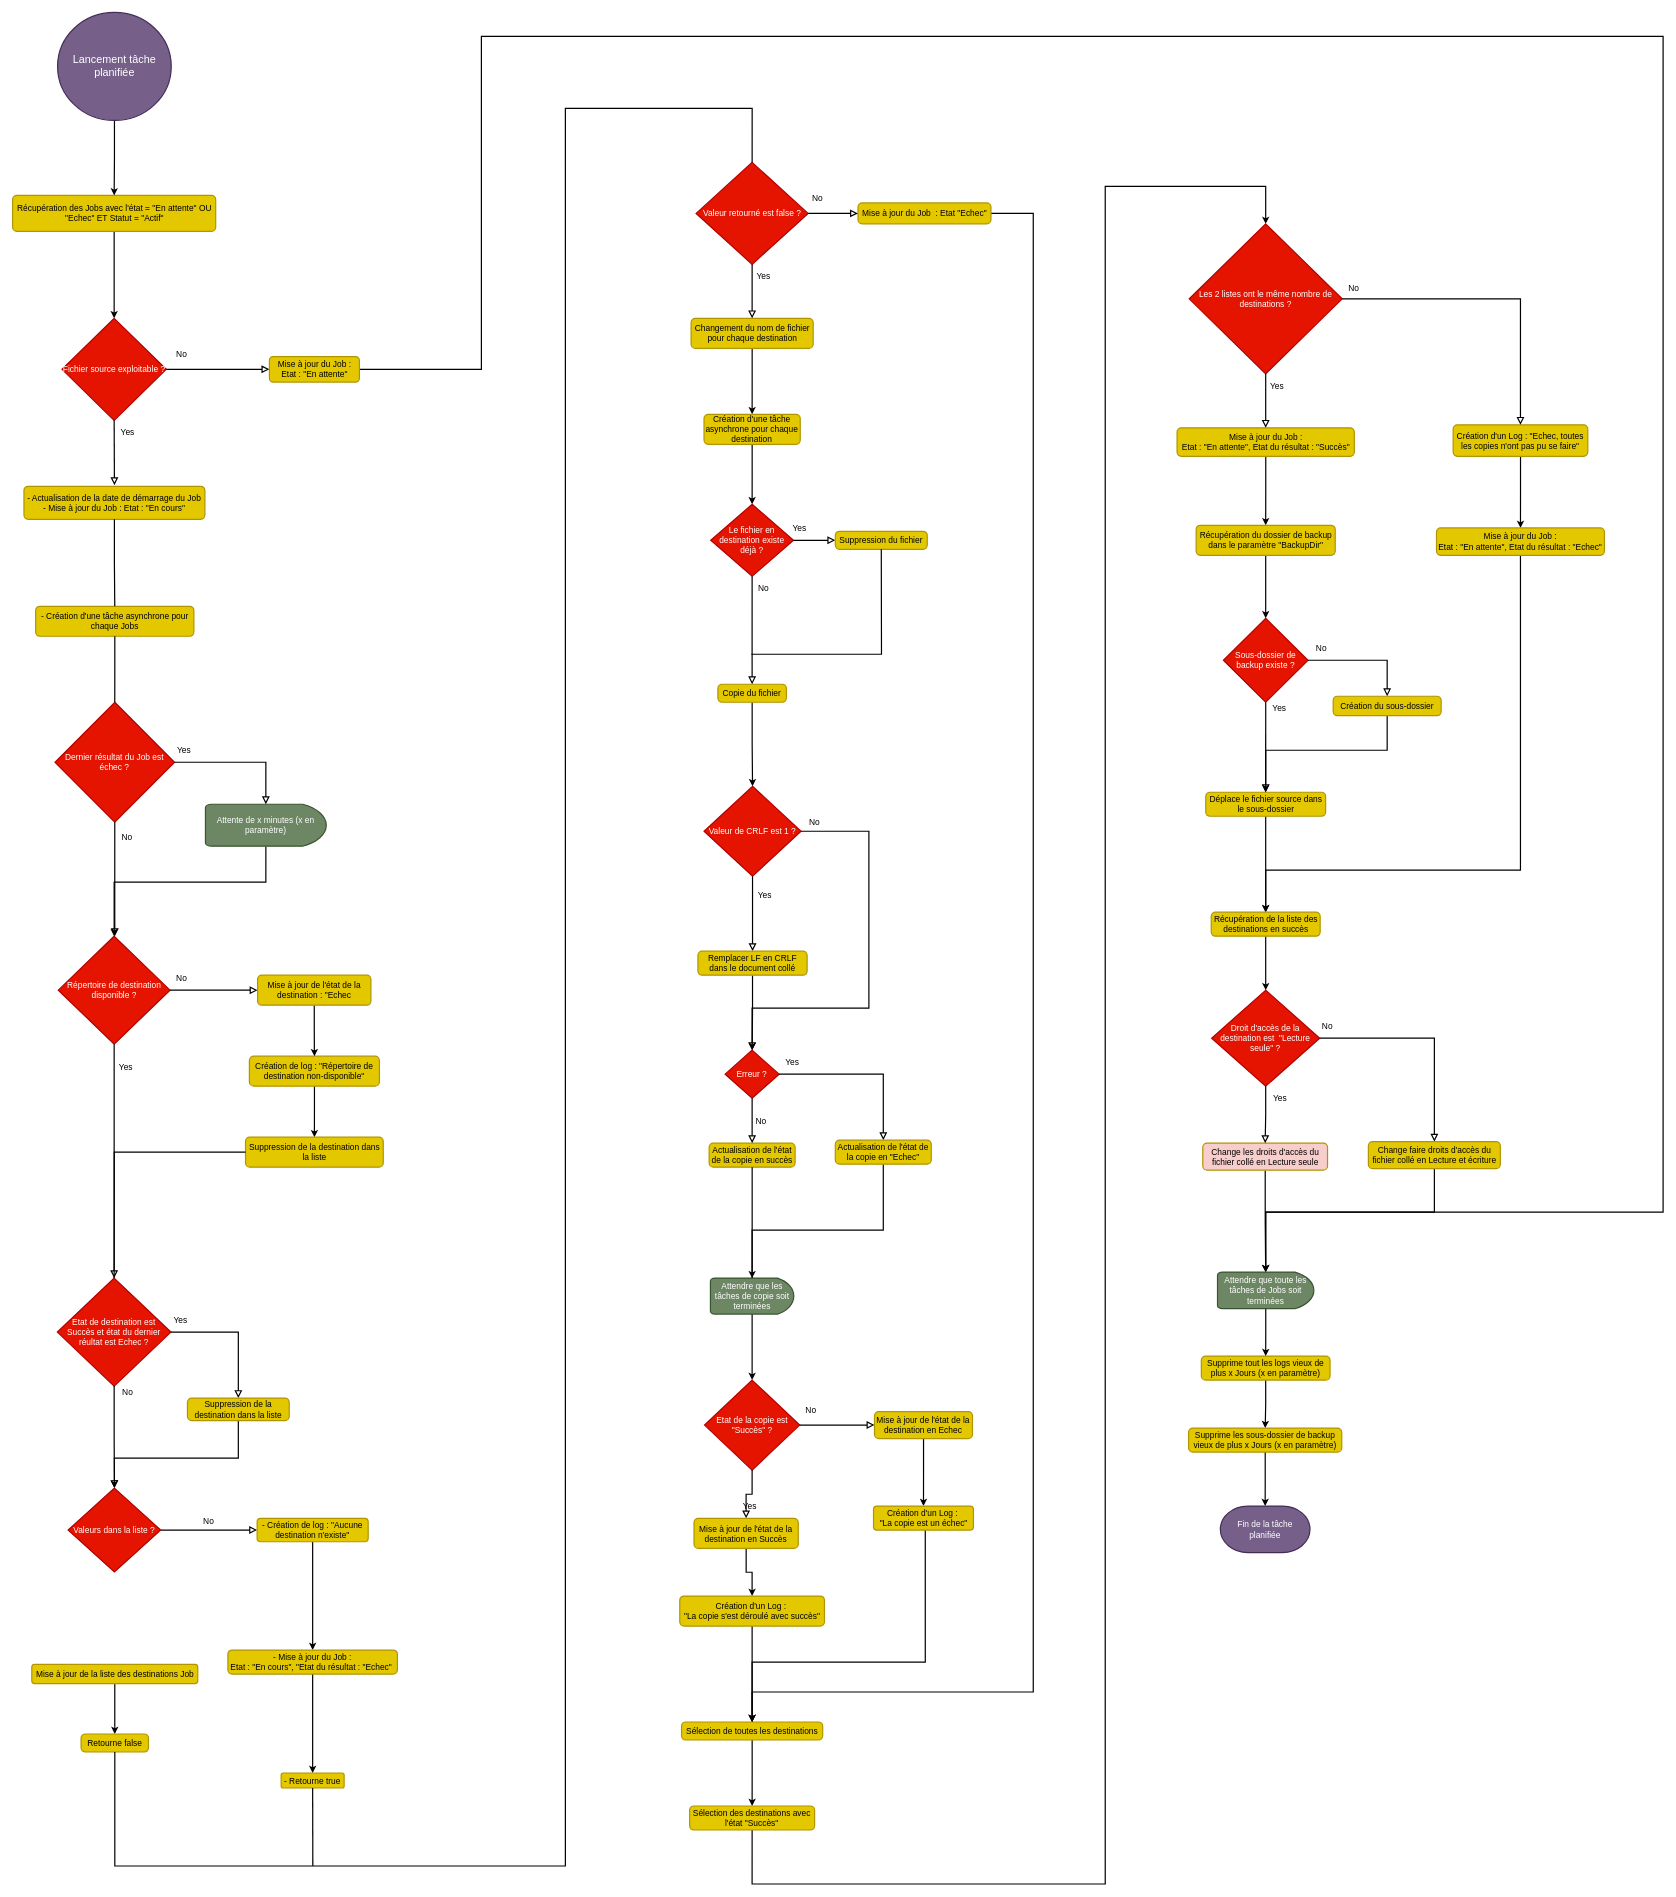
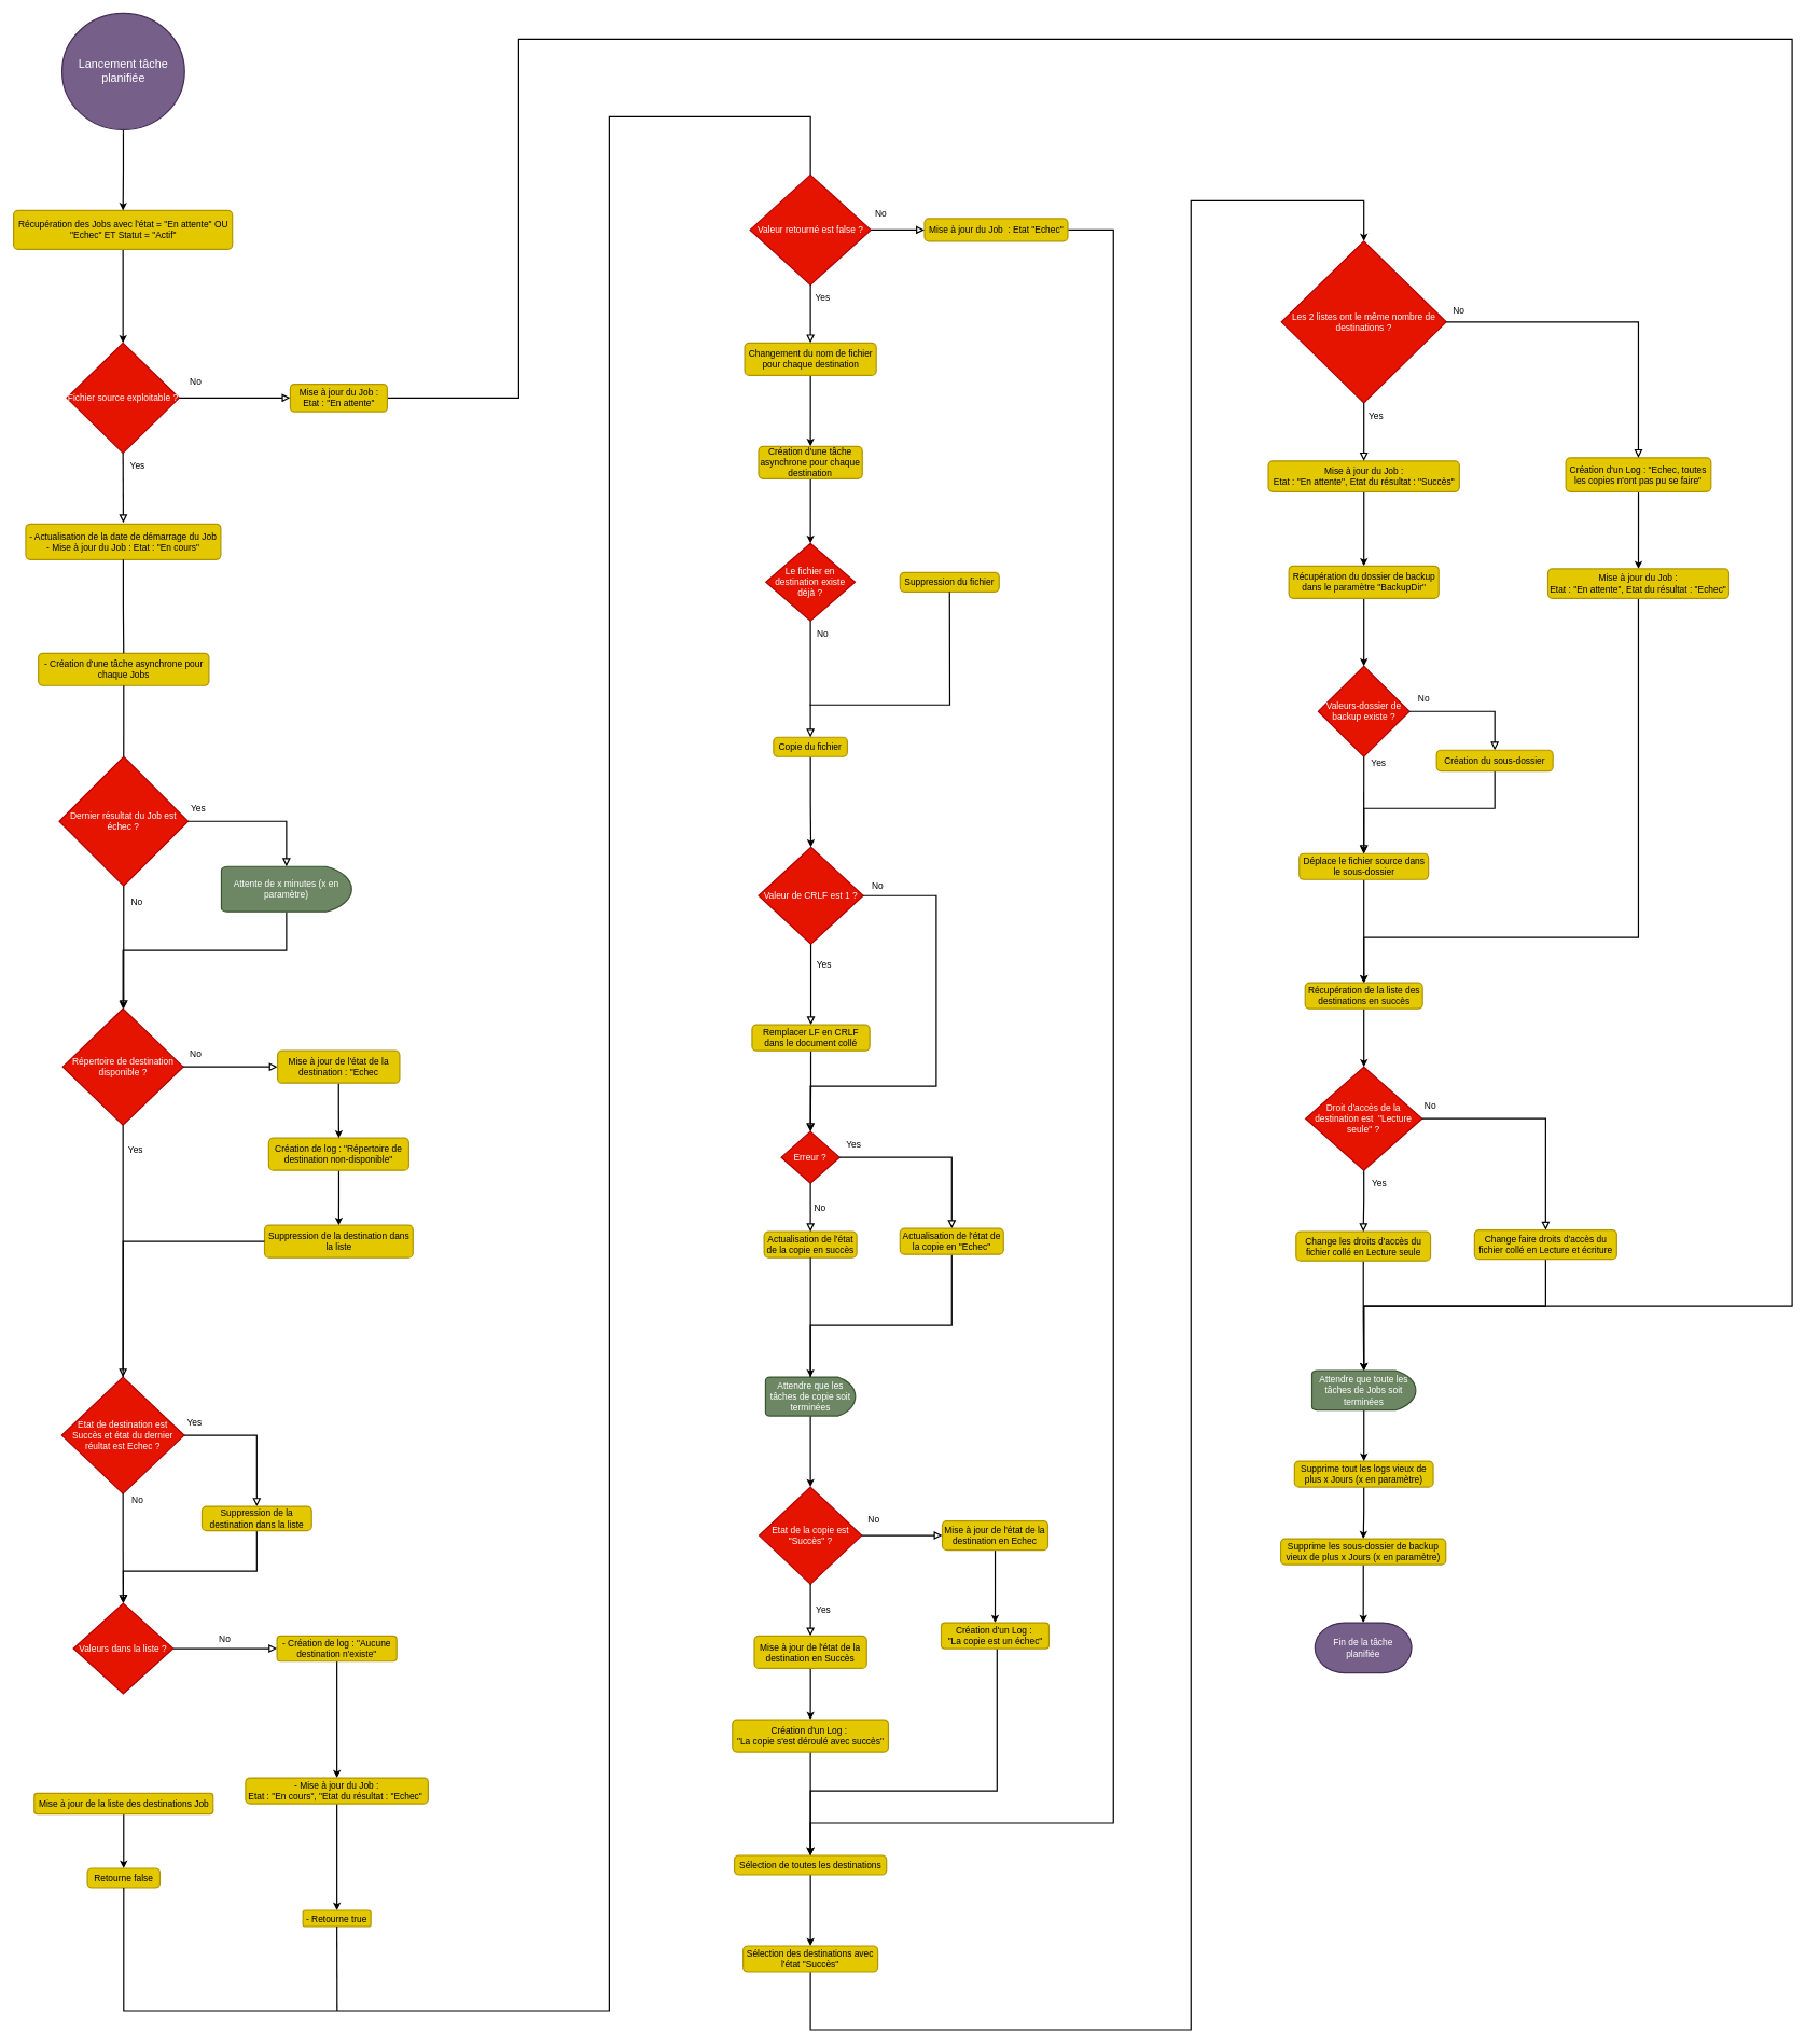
- <mxCell id="89" value="Yes" style="rounded=0;html=1;jettySize=auto;orthogonalLoop=1;fontSize=14;endArrow=block;endFill=0;endSize=8;strokeWidth=2;shadow=0;labelBackgroundColor=none;edgeStyle=orthogonalEdgeStyle;exitX=1;exitY=0.5;exitDx=0;exitDy=0;exitPerimeter=0;entryX=0;entryY=0.5;entryDx=0;entryDy=0;" parent="1" source="88" target="90" edge="1"><mxGeometry x="-0.723" y="20" relative="1" as="geometry"><mxPoint as="offset" /><mxPoint x="1359.39" y="820" as="sourcePoint" /><mxPoint x="1457.64" y="820" as="targetPoint" /><Array as="points" /></mxGeometry></mxCell>
- <mxCell id="36" value="Sous-dossier de backup existe ?" style="strokeWidth=2;html=1;shape=mxgraph.flowchart.decision;whiteSpace=wrap;fontColor=#ffffff;fillColor=#e51400;strokeColor=#B20000;fontSize=14;" parent="1" vertex="1"><mxGeometry x="2038.97" y="1030" width="141.07" height="140" as="geometry" /></mxCell>
+ <mxCell id="36" value="Valeurs-dossier de backup existe ?" style="strokeWidth=2;html=1;shape=mxgraph.flowchart.decision;whiteSpace=wrap;fontColor=#ffffff;fillColor=#e51400;strokeColor=#B20000;fontSize=14;" parent="1" vertex="1"><mxGeometry x="2038.97" y="1030" width="141.07" height="140" as="geometry" /></mxCell>
- <mxCell id="54" value="Change les droits d'accès du fichier collé en Lecture seule" style="rounded=1;whiteSpace=wrap;html=1;absoluteArcSize=1;arcSize=14;strokeWidth=2;fontColor=#000000;fillColor=#f8cecc;strokeColor=#B09500;fontSize=14;" parent="1" vertex="1"><mxGeometry x="2004.65" y="1905" width="207.94" height="45" as="geometry" /></mxCell>
+ <mxCell id="54" value="Change les droits d'accès du fichier collé en Lecture seule" style="rounded=1;whiteSpace=wrap;html=1;absoluteArcSize=1;arcSize=14;strokeWidth=2;fontColor=#000000;fillColor=#e3c800;strokeColor=#B09500;fontSize=14;" parent="1" vertex="1"><mxGeometry x="2004.65" y="1905" width="207.94" height="45" as="geometry" /></mxCell>
- <mxCell id="101" value="Mise à jour de l'état de la destination en Succès" style="rounded=1;whiteSpace=wrap;html=1;absoluteArcSize=1;arcSize=14;strokeWidth=2;fillColor=#e3c800;fontColor=#000000;strokeColor=#B09500;fontSize=14;" parent="1" vertex="1"><mxGeometry x="1156.46" y="2530.51" width="173.76" height="50" as="geometry" /></mxCell>
+ <mxCell id="101" value="Mise à jour de l'état de la destination en Succès" style="rounded=1;whiteSpace=wrap;html=1;absoluteArcSize=1;arcSize=14;strokeWidth=2;fillColor=#e3c800;fontColor=#000000;strokeColor=#B09500;fontSize=14;" parent="1" vertex="1"><mxGeometry x="1166.46" y="2530.51" width="173.76" height="50" as="geometry" /></mxCell>
